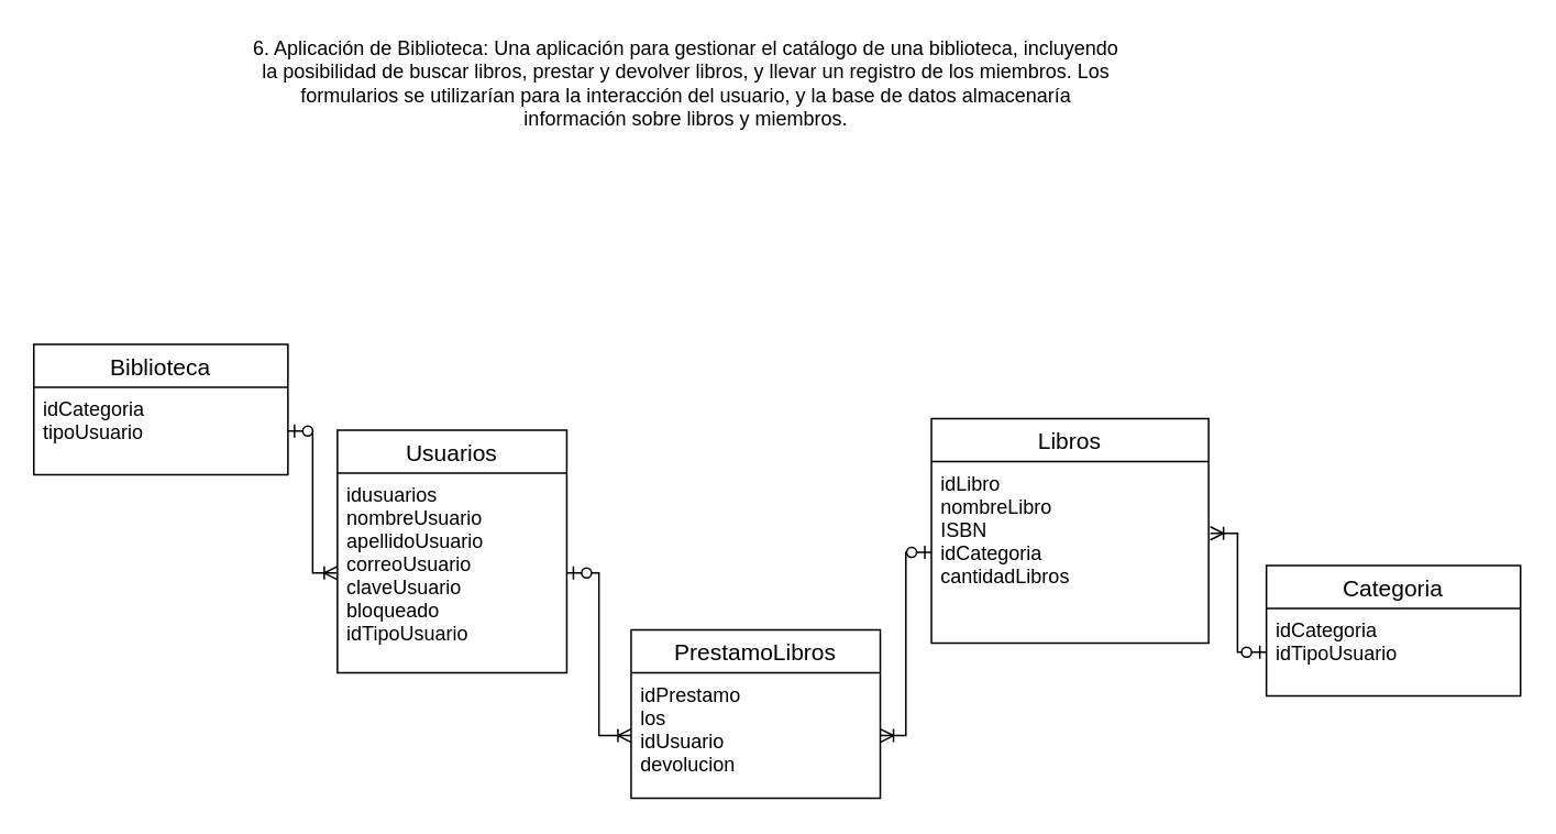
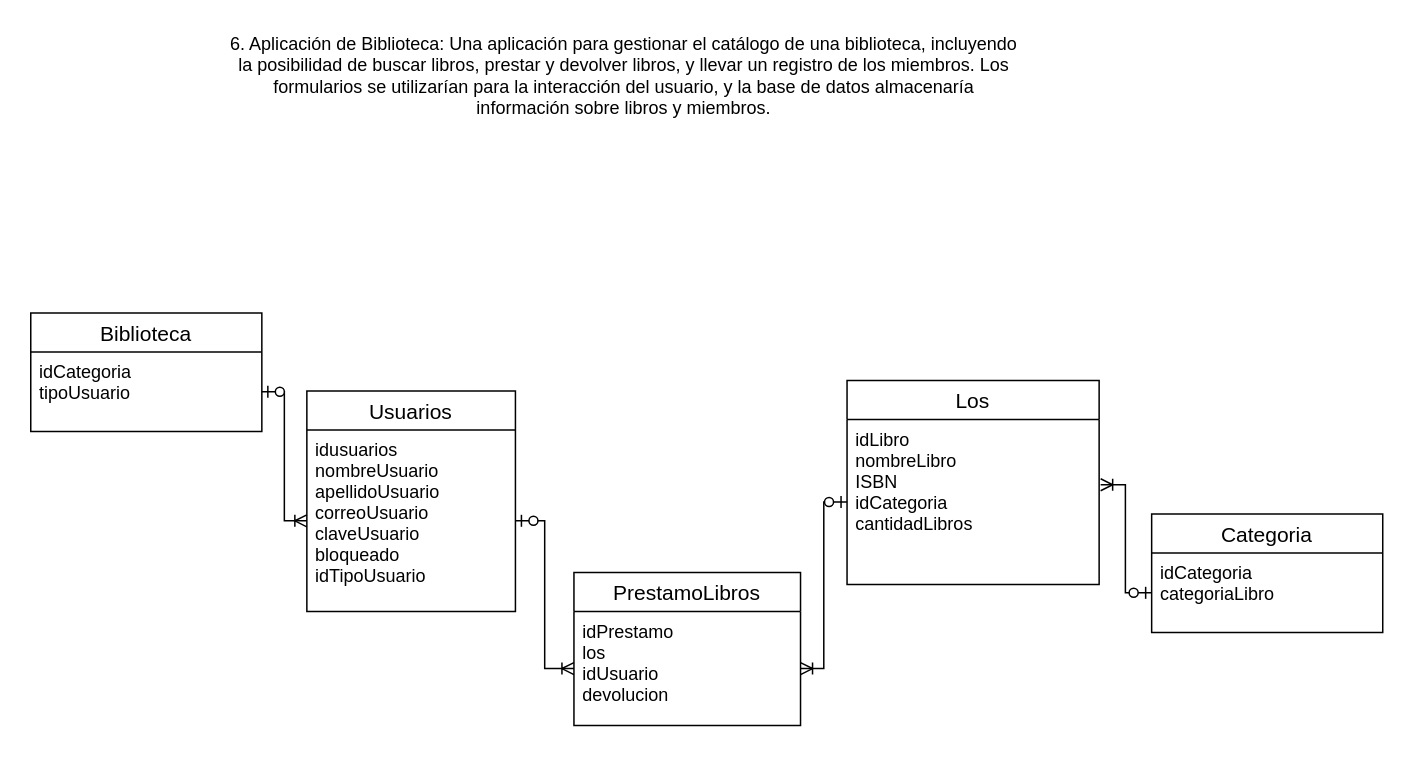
- <mxCell id="3" value="Libros" style="swimlane;fontStyle=0;childLayout=stackLayout;horizontal=1;startSize=26;horizontalStack=0;resizeParent=1;resizeParentMax=0;resizeLast=0;collapsible=1;marginBottom=0;align=center;fontSize=14;" vertex="1" parent="1"><mxGeometry x="564" y="253" width="168" height="136" as="geometry" /></mxCell>
+ <mxCell id="3" value="Los" style="swimlane;fontStyle=0;childLayout=stackLayout;horizontal=1;startSize=26;horizontalStack=0;resizeParent=1;resizeParentMax=0;resizeLast=0;collapsible=1;marginBottom=0;align=center;fontSize=14;" vertex="1" parent="1"><mxGeometry x="564" y="253" width="168" height="136" as="geometry" /></mxCell>
- <mxCell id="15" value="idCategoria&#10;idTipoUsuario&#10;" style="text;strokeColor=none;fillColor=none;spacingLeft=4;spacingRight=4;overflow=hidden;rotatable=0;points=[[0,0.5],[1,0.5]];portConstraint=eastwest;fontSize=12;" vertex="1" parent="14"><mxGeometry y="26" width="154" height="53" as="geometry" /></mxCell>
+ <mxCell id="15" value="idCategoria&#10;categoriaLibro&#10;" style="text;strokeColor=none;fillColor=none;spacingLeft=4;spacingRight=4;overflow=hidden;rotatable=0;points=[[0,0.5],[1,0.5]];portConstraint=eastwest;fontSize=12;" vertex="1" parent="14"><mxGeometry y="26" width="154" height="53" as="geometry" /></mxCell>
